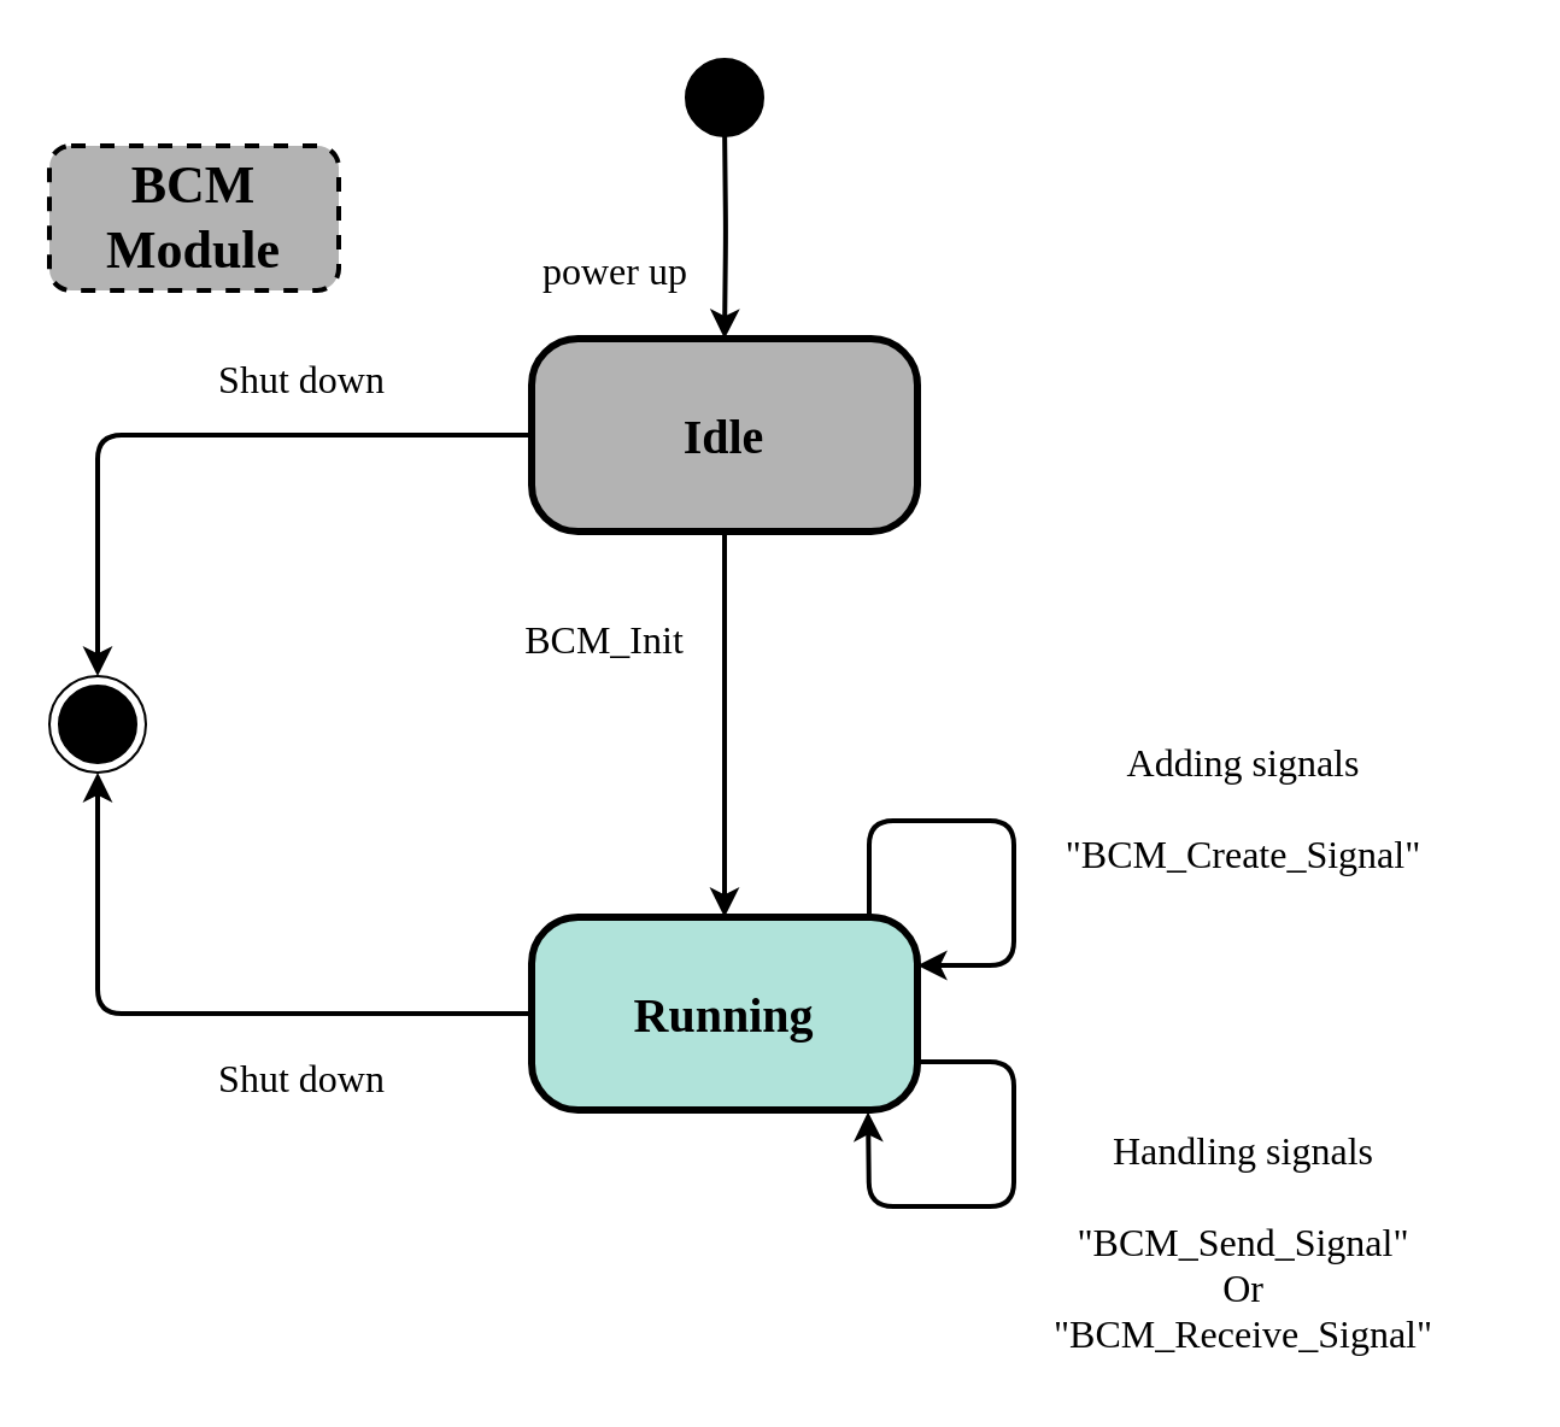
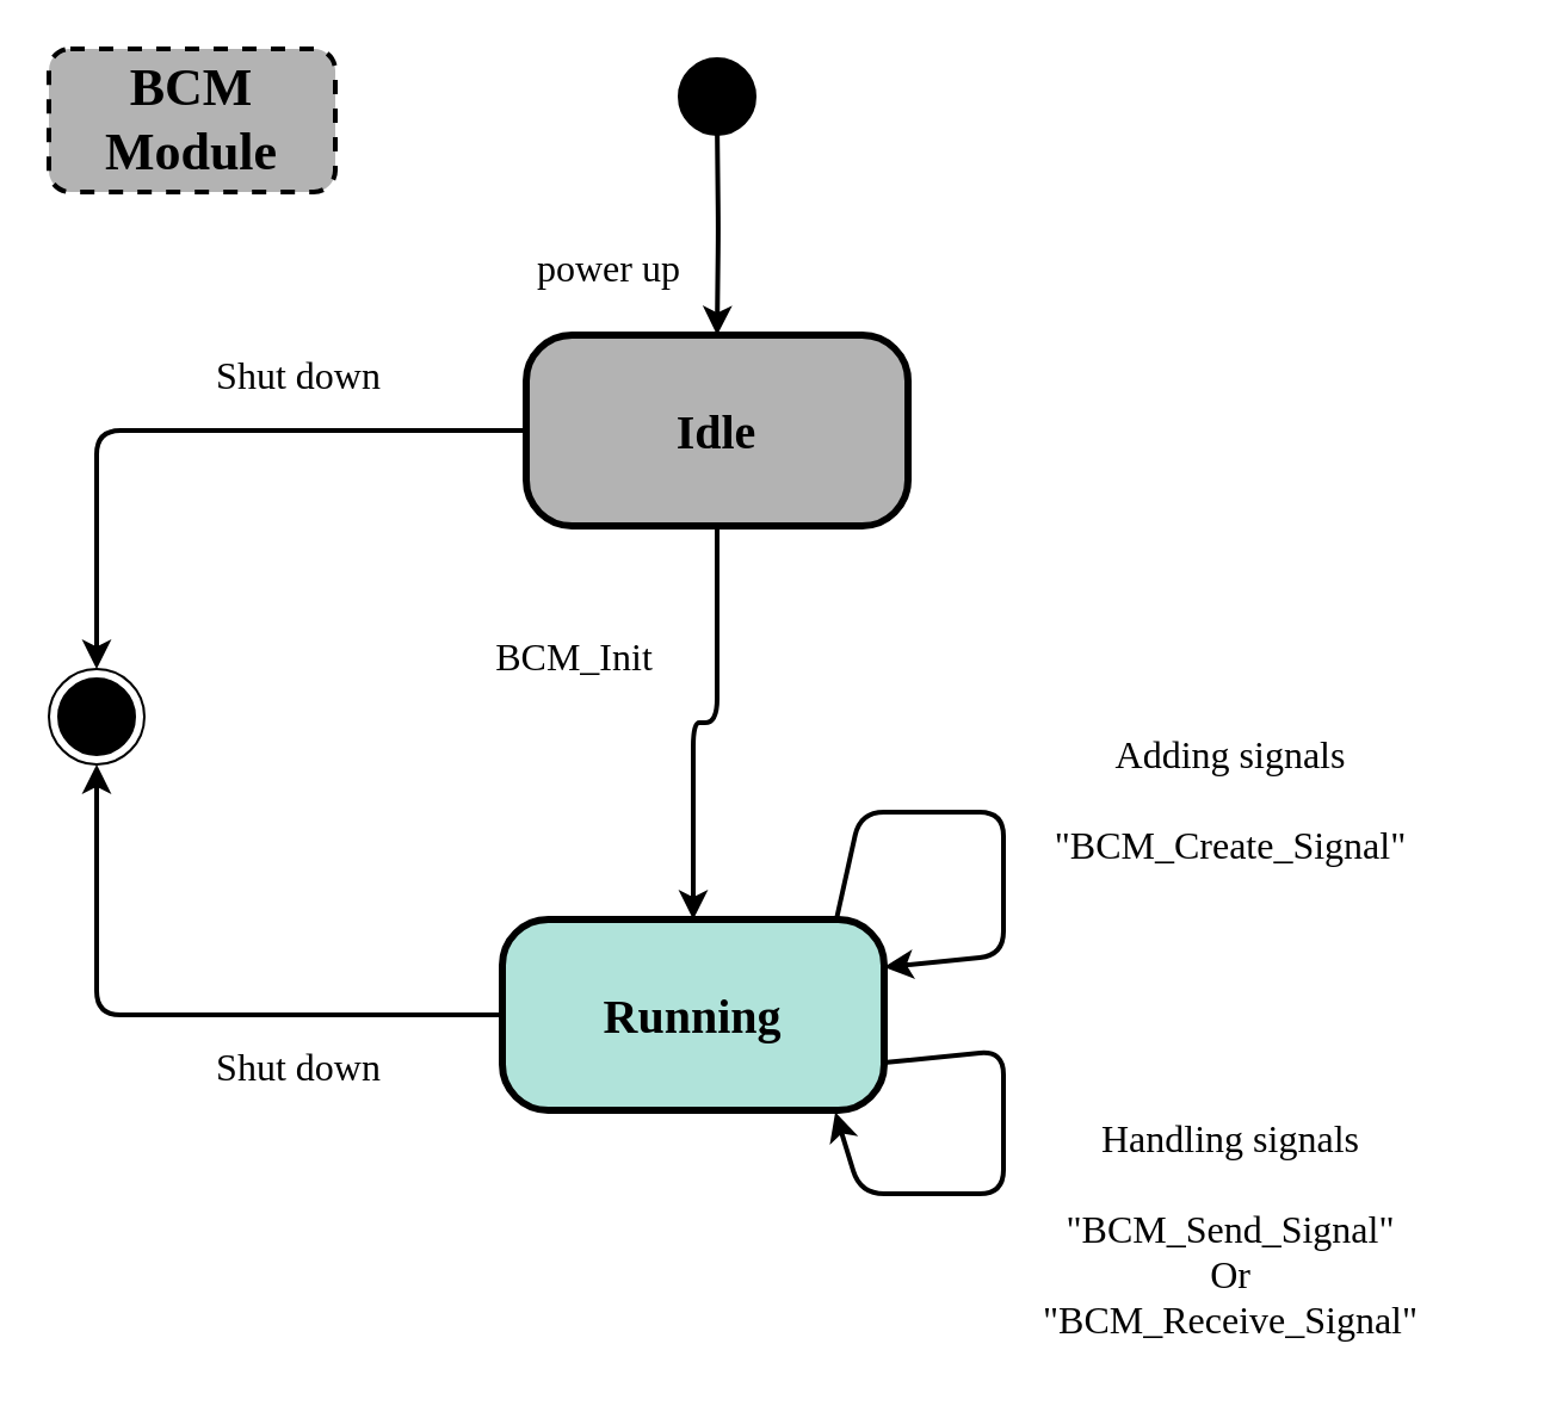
- <mxCell id="15" value="&lt;b&gt;&lt;font style=&quot;font-size: 22px;&quot;&gt;BCM Module&lt;/font&gt;&lt;/b&gt;" style="rounded=1;whiteSpace=wrap;html=1;dashed=1;strokeColor=default;strokeWidth=2;fontFamily=Lucida Console;fontSize=16;fillColor=#B3B3B3;" parent="1" vertex="1"><mxGeometry x="20" y="60" width="120" height="60" as="geometry" /></mxCell>
+ <mxCell id="15" value="&lt;b&gt;&lt;font style=&quot;font-size: 22px;&quot;&gt;BCM Module&lt;/font&gt;&lt;/b&gt;" style="rounded=1;whiteSpace=wrap;html=1;dashed=1;strokeColor=default;strokeWidth=2;fontFamily=Lucida Console;fontSize=16;fillColor=#B3B3B3;" parent="1" vertex="1"><mxGeometry x="20" y="20" width="120" height="60" as="geometry" /></mxCell>
- <mxCell id="14" value="BCM_Init" style="text;html=1;align=center;verticalAlign=middle;resizable=0;points=[];autosize=1;strokeColor=none;fillColor=none;fontSize=16;fontFamily=Lucida Console;" parent="1" vertex="1"><mxGeometry x="200" y="250" width="100" height="30" as="geometry" /></mxCell>
+ <mxCell id="14" value="BCM_Init" style="text;html=1;align=center;verticalAlign=middle;resizable=0;points=[];autosize=1;strokeColor=none;fillColor=none;fontSize=16;fontFamily=Lucida Console;" parent="1" vertex="1"><mxGeometry x="190" y="260" width="100" height="30" as="geometry" /></mxCell>
- <mxCell id="9" value="Running" style="rounded=1;whiteSpace=wrap;html=1;arcSize=24;fillColor=#B0E3DA;strokeColor=#000000;shadow=0;comic=0;labelBackgroundColor=none;fontFamily=Lucida Console;fontSize=20;fontColor=#000000;align=center;strokeWidth=3;fontStyle=1" parent="1" vertex="1"><mxGeometry x="220" y="380" width="160" height="80" as="geometry" /></mxCell>
+ <mxCell id="9" value="Running" style="rounded=1;whiteSpace=wrap;html=1;arcSize=24;fillColor=#B0E3DA;strokeColor=#000000;shadow=0;comic=0;labelBackgroundColor=none;fontFamily=Lucida Console;fontSize=20;fontColor=#000000;align=center;strokeWidth=3;fontStyle=1" parent="1" vertex="1"><mxGeometry x="210" y="385" width="160" height="80" as="geometry" /></mxCell>
